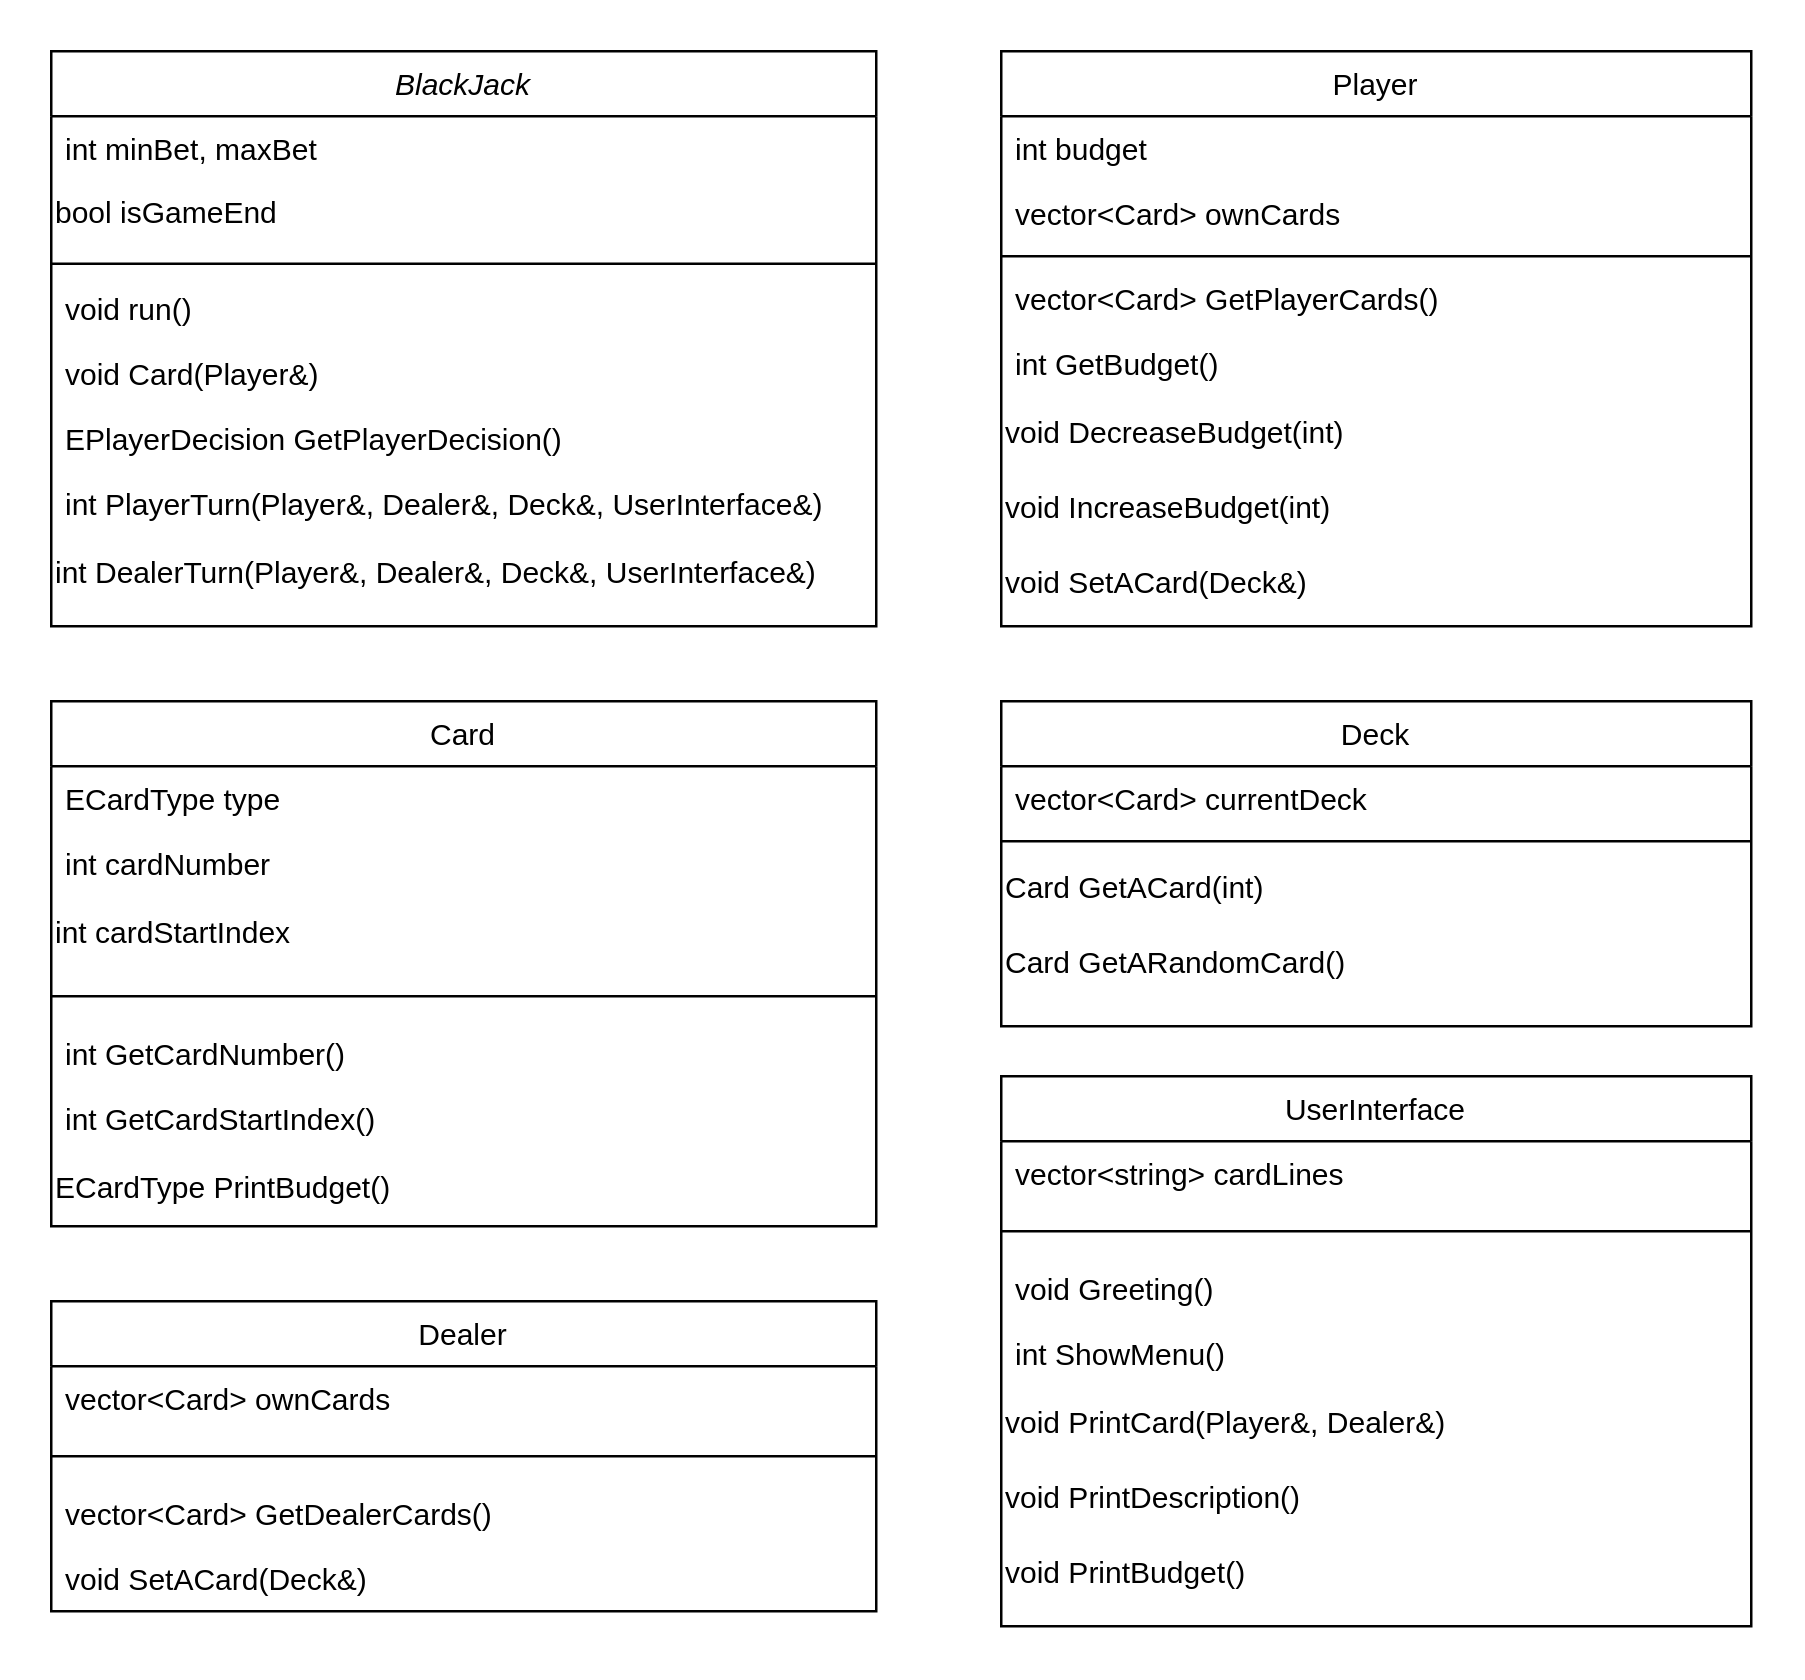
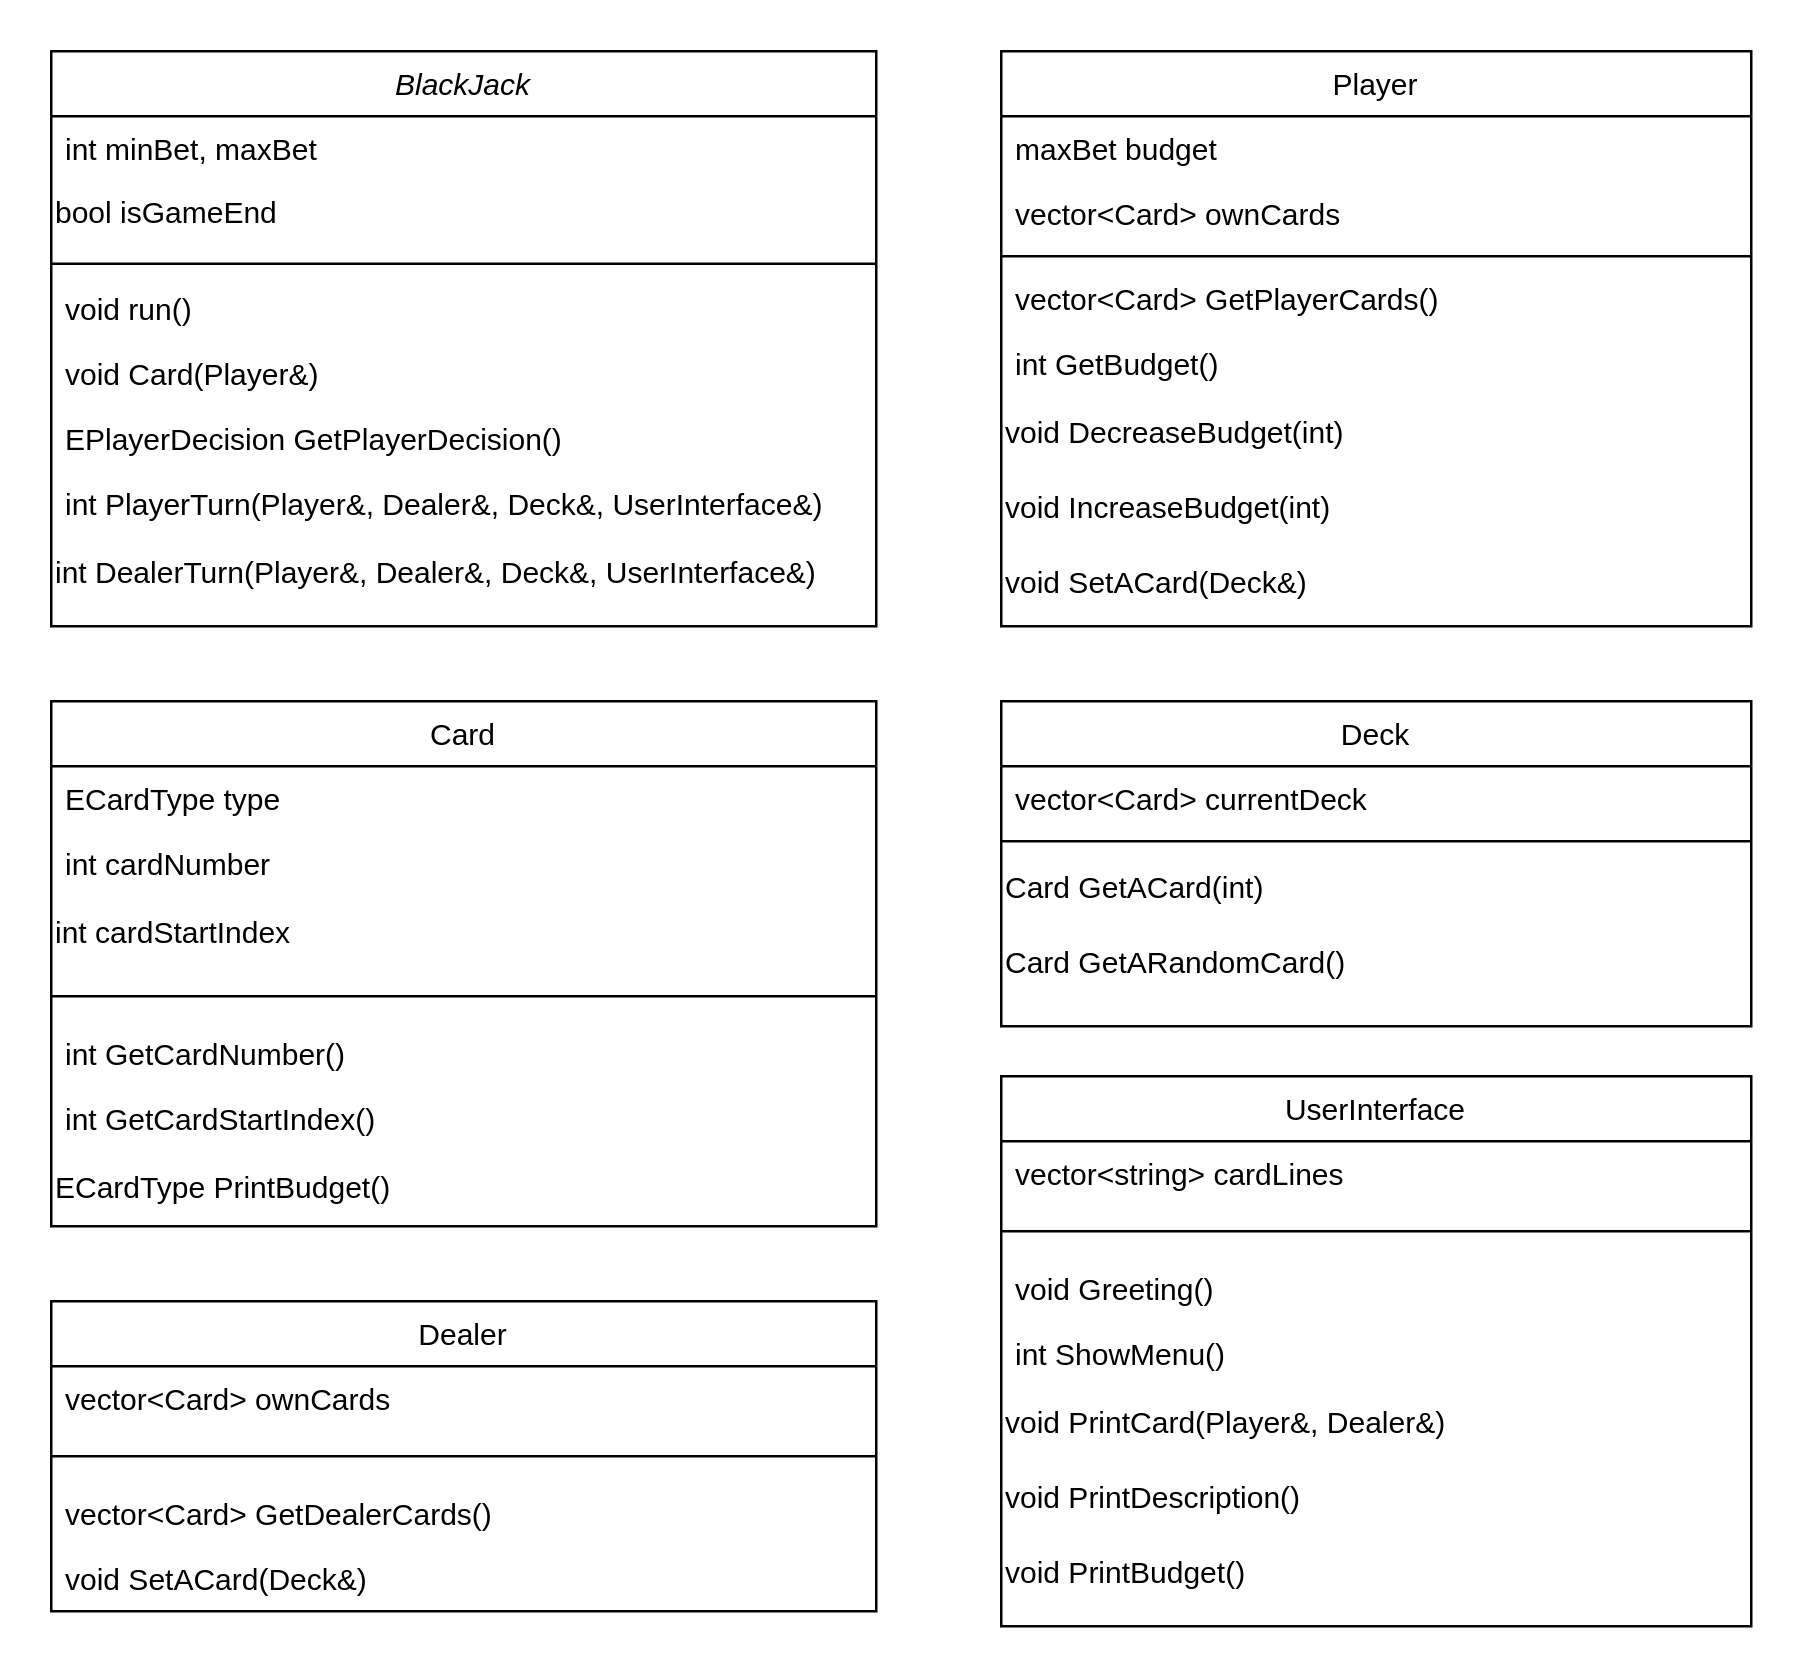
- <mxCell id="25" value="int budget" style="text;align=left;verticalAlign=top;spacingLeft=4;spacingRight=4;overflow=hidden;rotatable=0;points=[[0,0.5],[1,0.5]];portConstraint=eastwest;" parent="24" vertex="1"><mxGeometry y="26" width="300" height="26" as="geometry" /></mxCell>
+ <mxCell id="25" value="maxBet budget" style="text;align=left;verticalAlign=top;spacingLeft=4;spacingRight=4;overflow=hidden;rotatable=0;points=[[0,0.5],[1,0.5]];portConstraint=eastwest;" parent="24" vertex="1"><mxGeometry y="26" width="300" height="26" as="geometry" /></mxCell>
